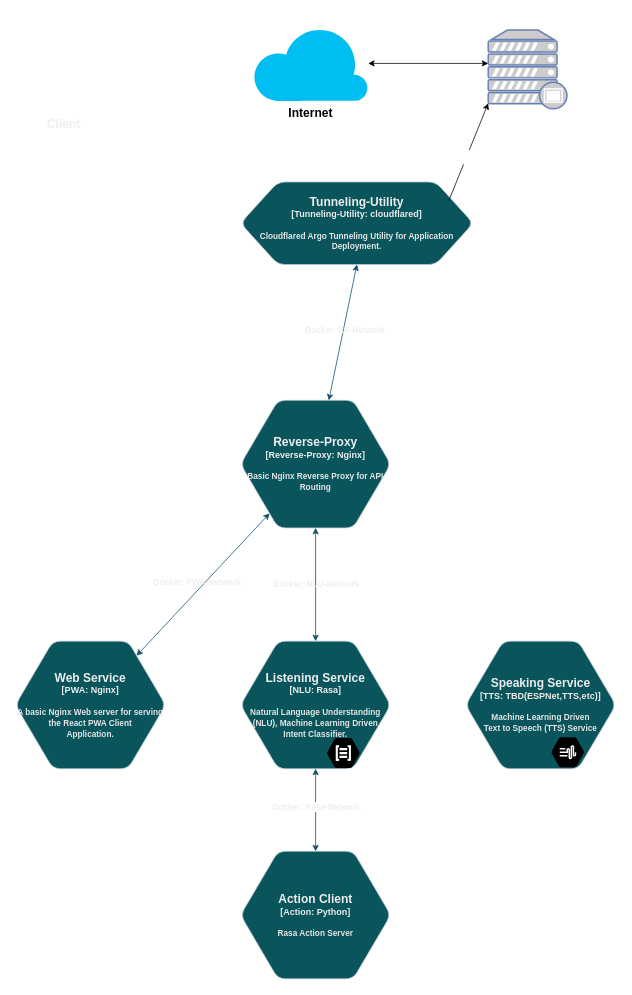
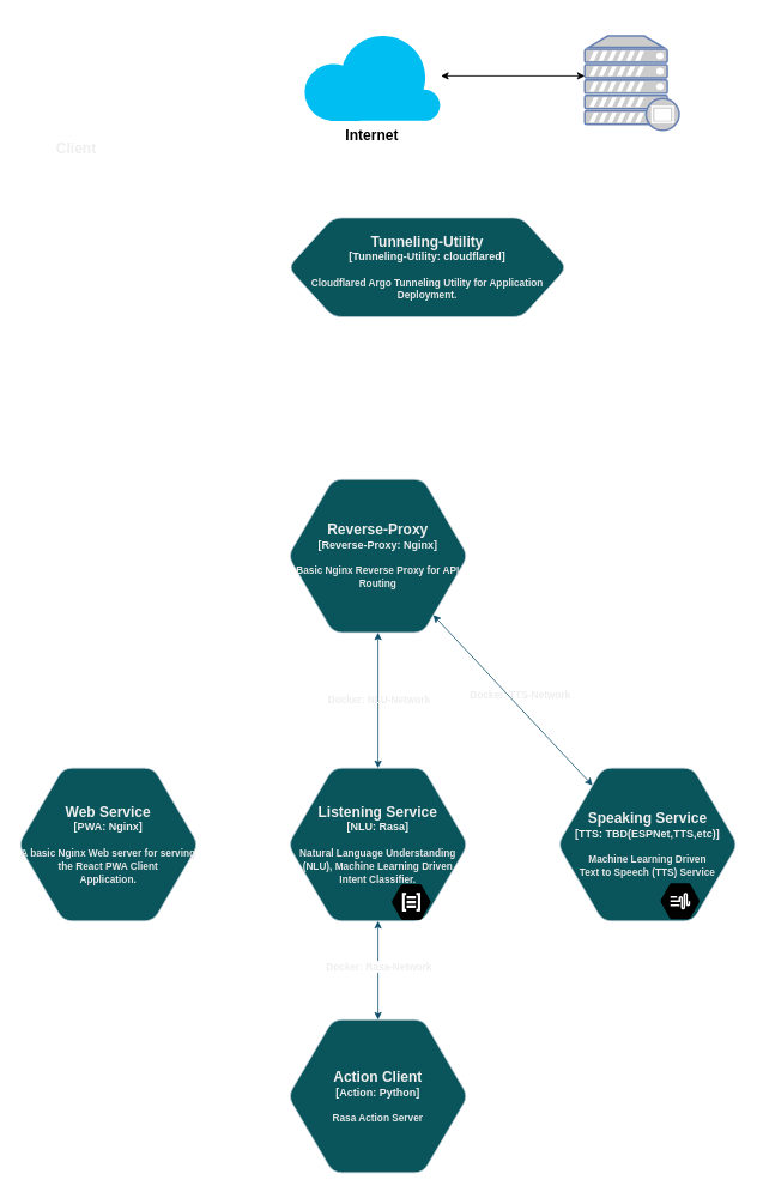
- <mxCell id="26" value="" style="endArrow=classic;html=1;rounded=0;exitX=0.895;exitY=0.229;exitDx=0;exitDy=0;exitPerimeter=0;entryX=0;entryY=0.93;entryDx=0;entryDy=0;entryPerimeter=0;" edge="1" parent="1" source="24" target="28"><mxGeometry width="50" height="50" relative="1" as="geometry"><mxPoint x="540" y="234" as="sourcePoint" /><mxPoint x="660" y="134" as="targetPoint" /></mxGeometry></mxCell>
- <mxCell id="27" value="&lt;div&gt;Argo Tunnel&lt;/div&gt;" style="edgeLabel;html=1;align=center;verticalAlign=middle;resizable=0;points=[];fontSize=16;fontColor=#FFFFFF;" vertex="1" connectable="0" parent="26"><mxGeometry x="0.214" y="-2" relative="1" as="geometry"><mxPoint x="-22" y="19" as="offset" /></mxGeometry></mxCell>
- <mxCell id="12" value="" style="endArrow=classic;startArrow=classic;html=1;rounded=1;sketch=0;strokeColor=#0B4D6A;curved=0;exitX=0.5;exitY=1;exitDx=0;exitDy=0;exitPerimeter=0;" parent="1" source="24" target="5" edge="1"><mxGeometry width="50" height="50" relative="1" as="geometry"><mxPoint x="420" y="394" as="sourcePoint" /><mxPoint x="710" y="454" as="targetPoint" /></mxGeometry></mxCell>
- <mxCell id="13" value="&lt;div&gt;Docker: RP-Network&lt;/div&gt;" style="edgeLabel;html=1;align=center;verticalAlign=middle;resizable=0;points=[];fontColor=#EEEEEE;fontStyle=1;labelBackgroundColor=none;rounded=1;" parent="12" vertex="1" connectable="0"><mxGeometry x="-0.086" y="-2" relative="1" as="geometry"><mxPoint x="2" y="6" as="offset" /></mxGeometry></mxCell>
- <mxCell id="6" value="" style="endArrow=classic;startArrow=classic;html=1;rounded=1;sketch=0;strokeColor=#0B4D6A;curved=0;" parent="1" source="5" target="2" edge="1"><mxGeometry width="50" height="50" relative="1" as="geometry"><mxPoint x="660" y="504" as="sourcePoint" /><mxPoint x="710" y="454" as="targetPoint" /></mxGeometry></mxCell>
- <mxCell id="7" value="Docker: PWA-Network" style="edgeLabel;html=1;align=center;verticalAlign=middle;resizable=0;points=[];fontColor=#EEEEEE;labelBackgroundColor=none;labelBorderColor=none;rotation=0;fontStyle=1;rounded=1;" parent="6" vertex="1" connectable="0"><mxGeometry x="-0.115" y="2" relative="1" as="geometry"><mxPoint x="-20" y="5" as="offset" /></mxGeometry></mxCell>
+ <mxCell id="10" value="" style="endArrow=classic;startArrow=classic;html=1;rounded=1;sketch=0;strokeColor=#0B4D6A;curved=0;" parent="1" source="5" target="4" edge="1"><mxGeometry width="50" height="50" relative="1" as="geometry"><mxPoint x="660" y="504" as="sourcePoint" /><mxPoint x="990" y="614" as="targetPoint" /></mxGeometry></mxCell>
+ <mxCell id="11" value="Docker: TTS-Network" style="edgeLabel;html=1;align=center;verticalAlign=middle;resizable=0;points=[];fontColor=#EEEEEE;labelBackgroundColor=none;fontStyle=1;rotation=0;rounded=1;" parent="10" vertex="1" connectable="0"><mxGeometry x="-0.13" y="-4" relative="1" as="geometry"><mxPoint x="22" y="4" as="offset" /></mxGeometry></mxCell>
